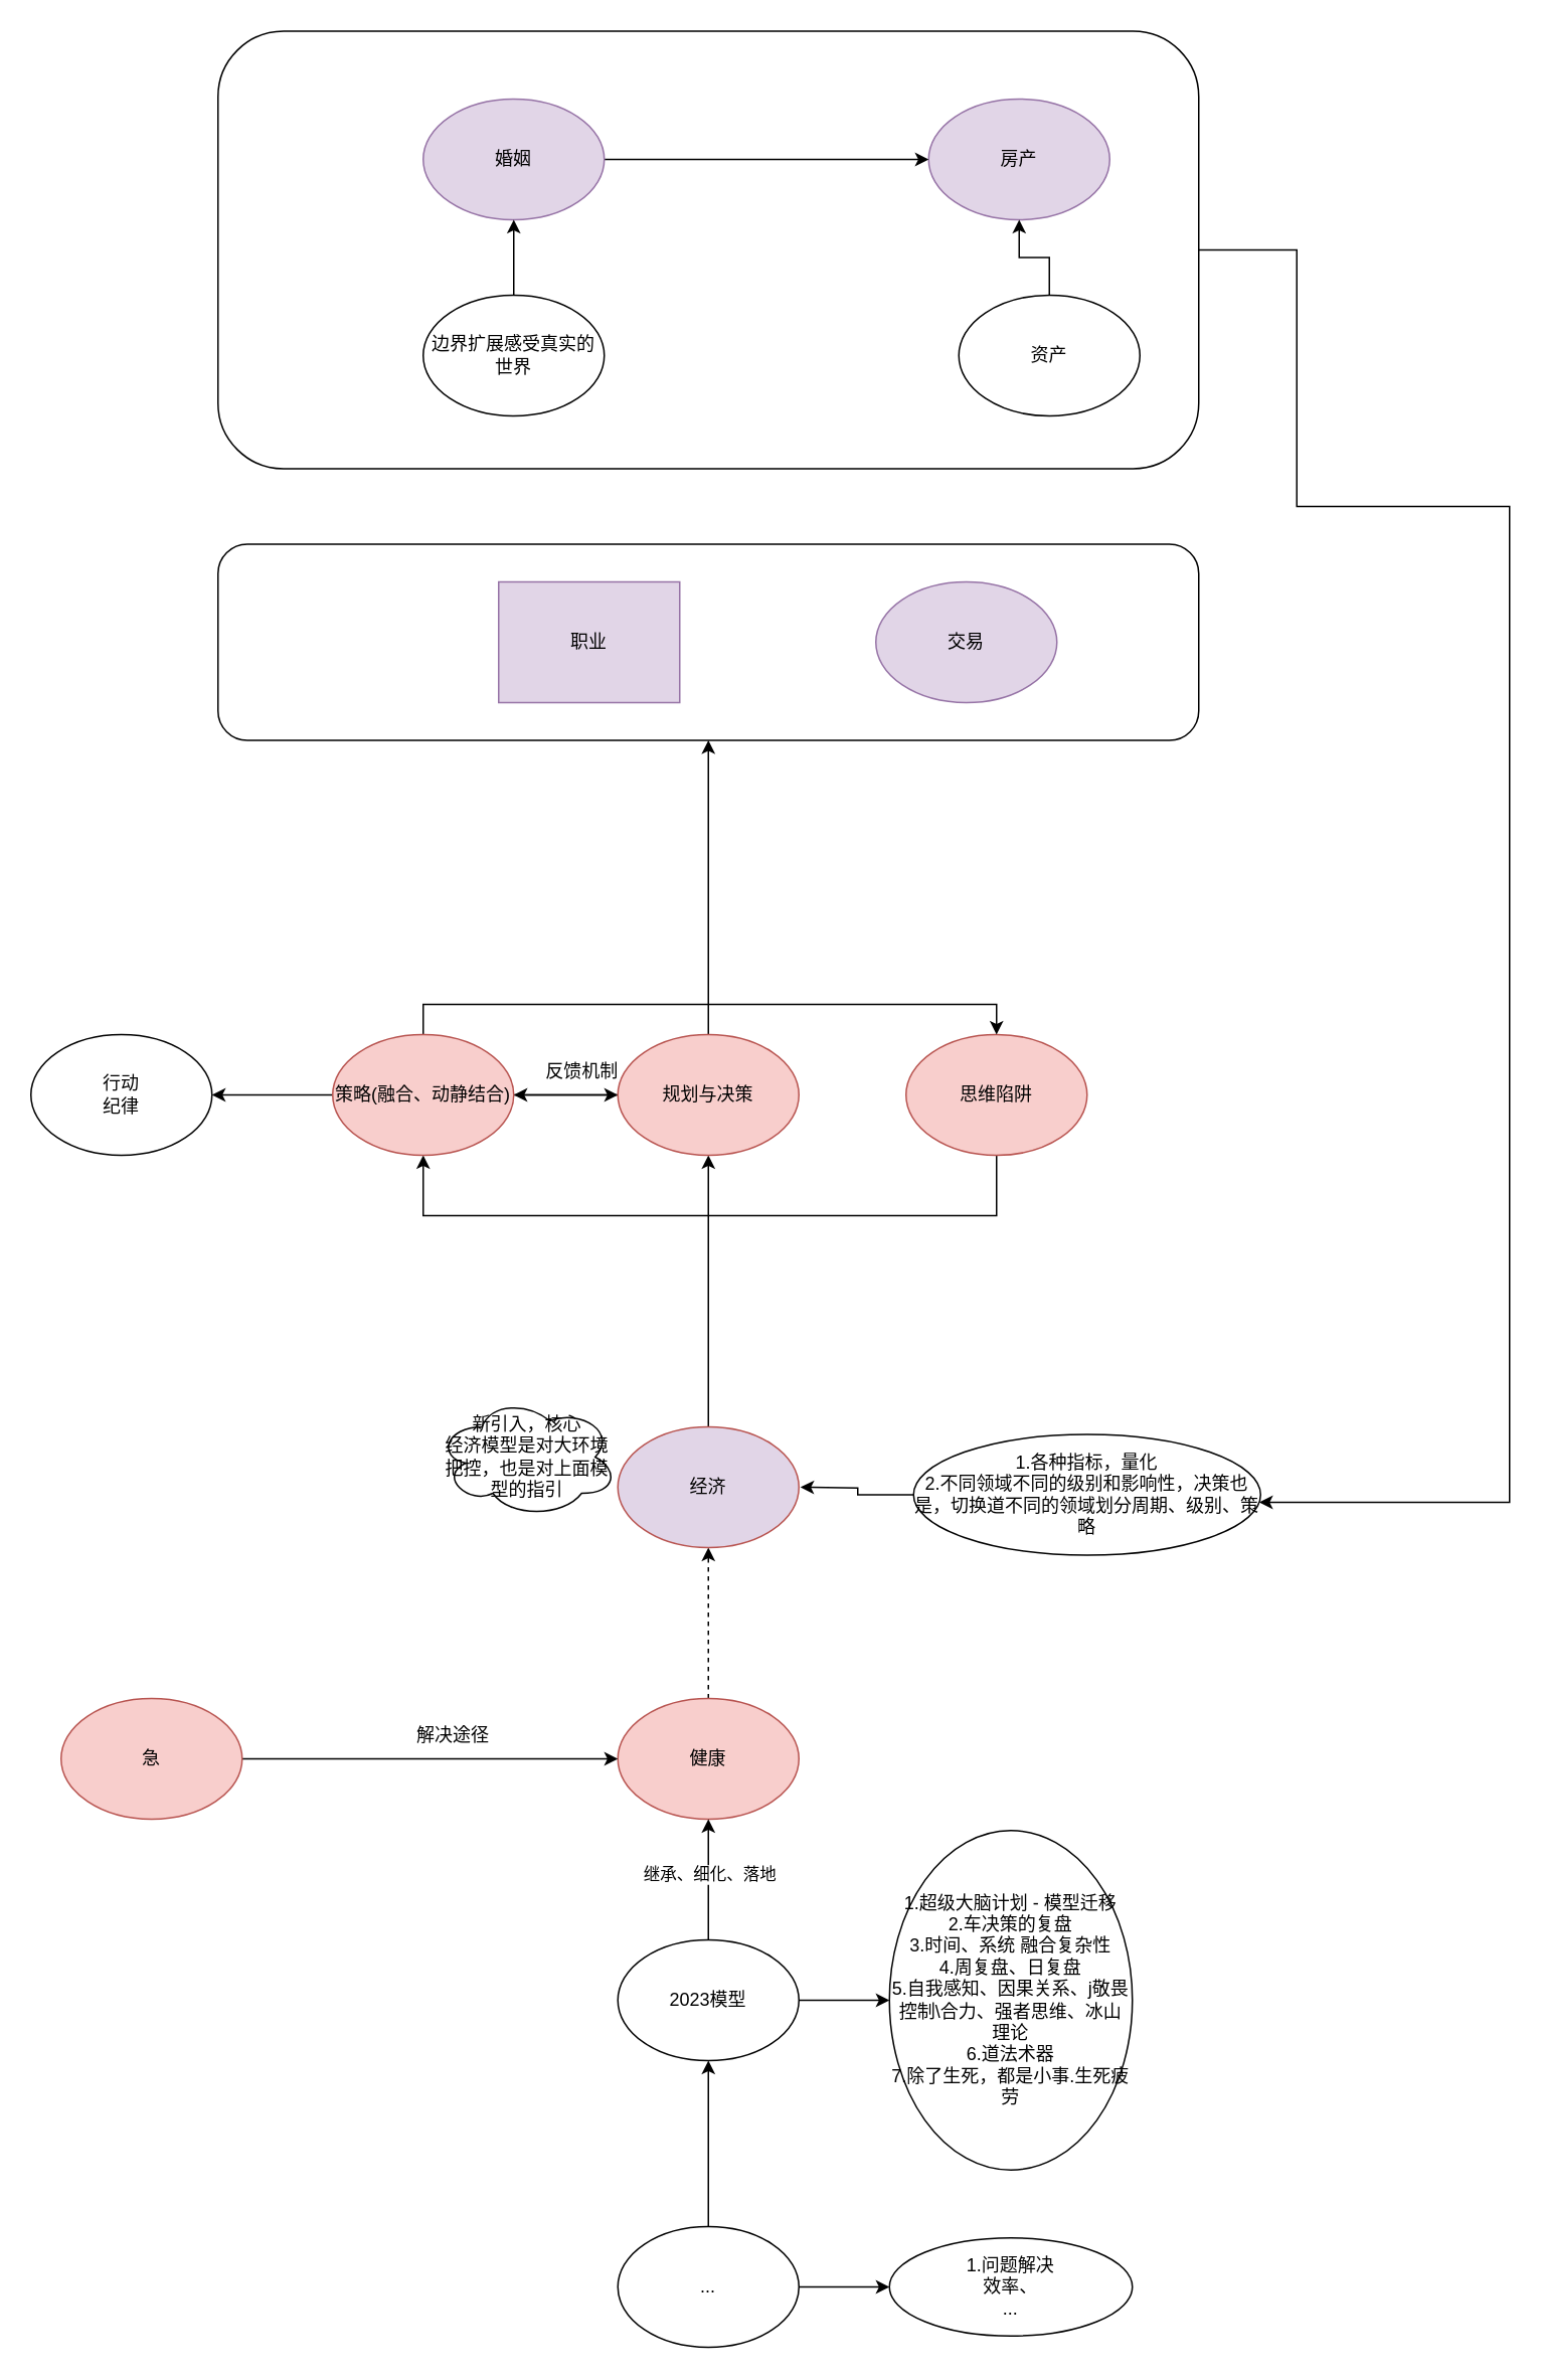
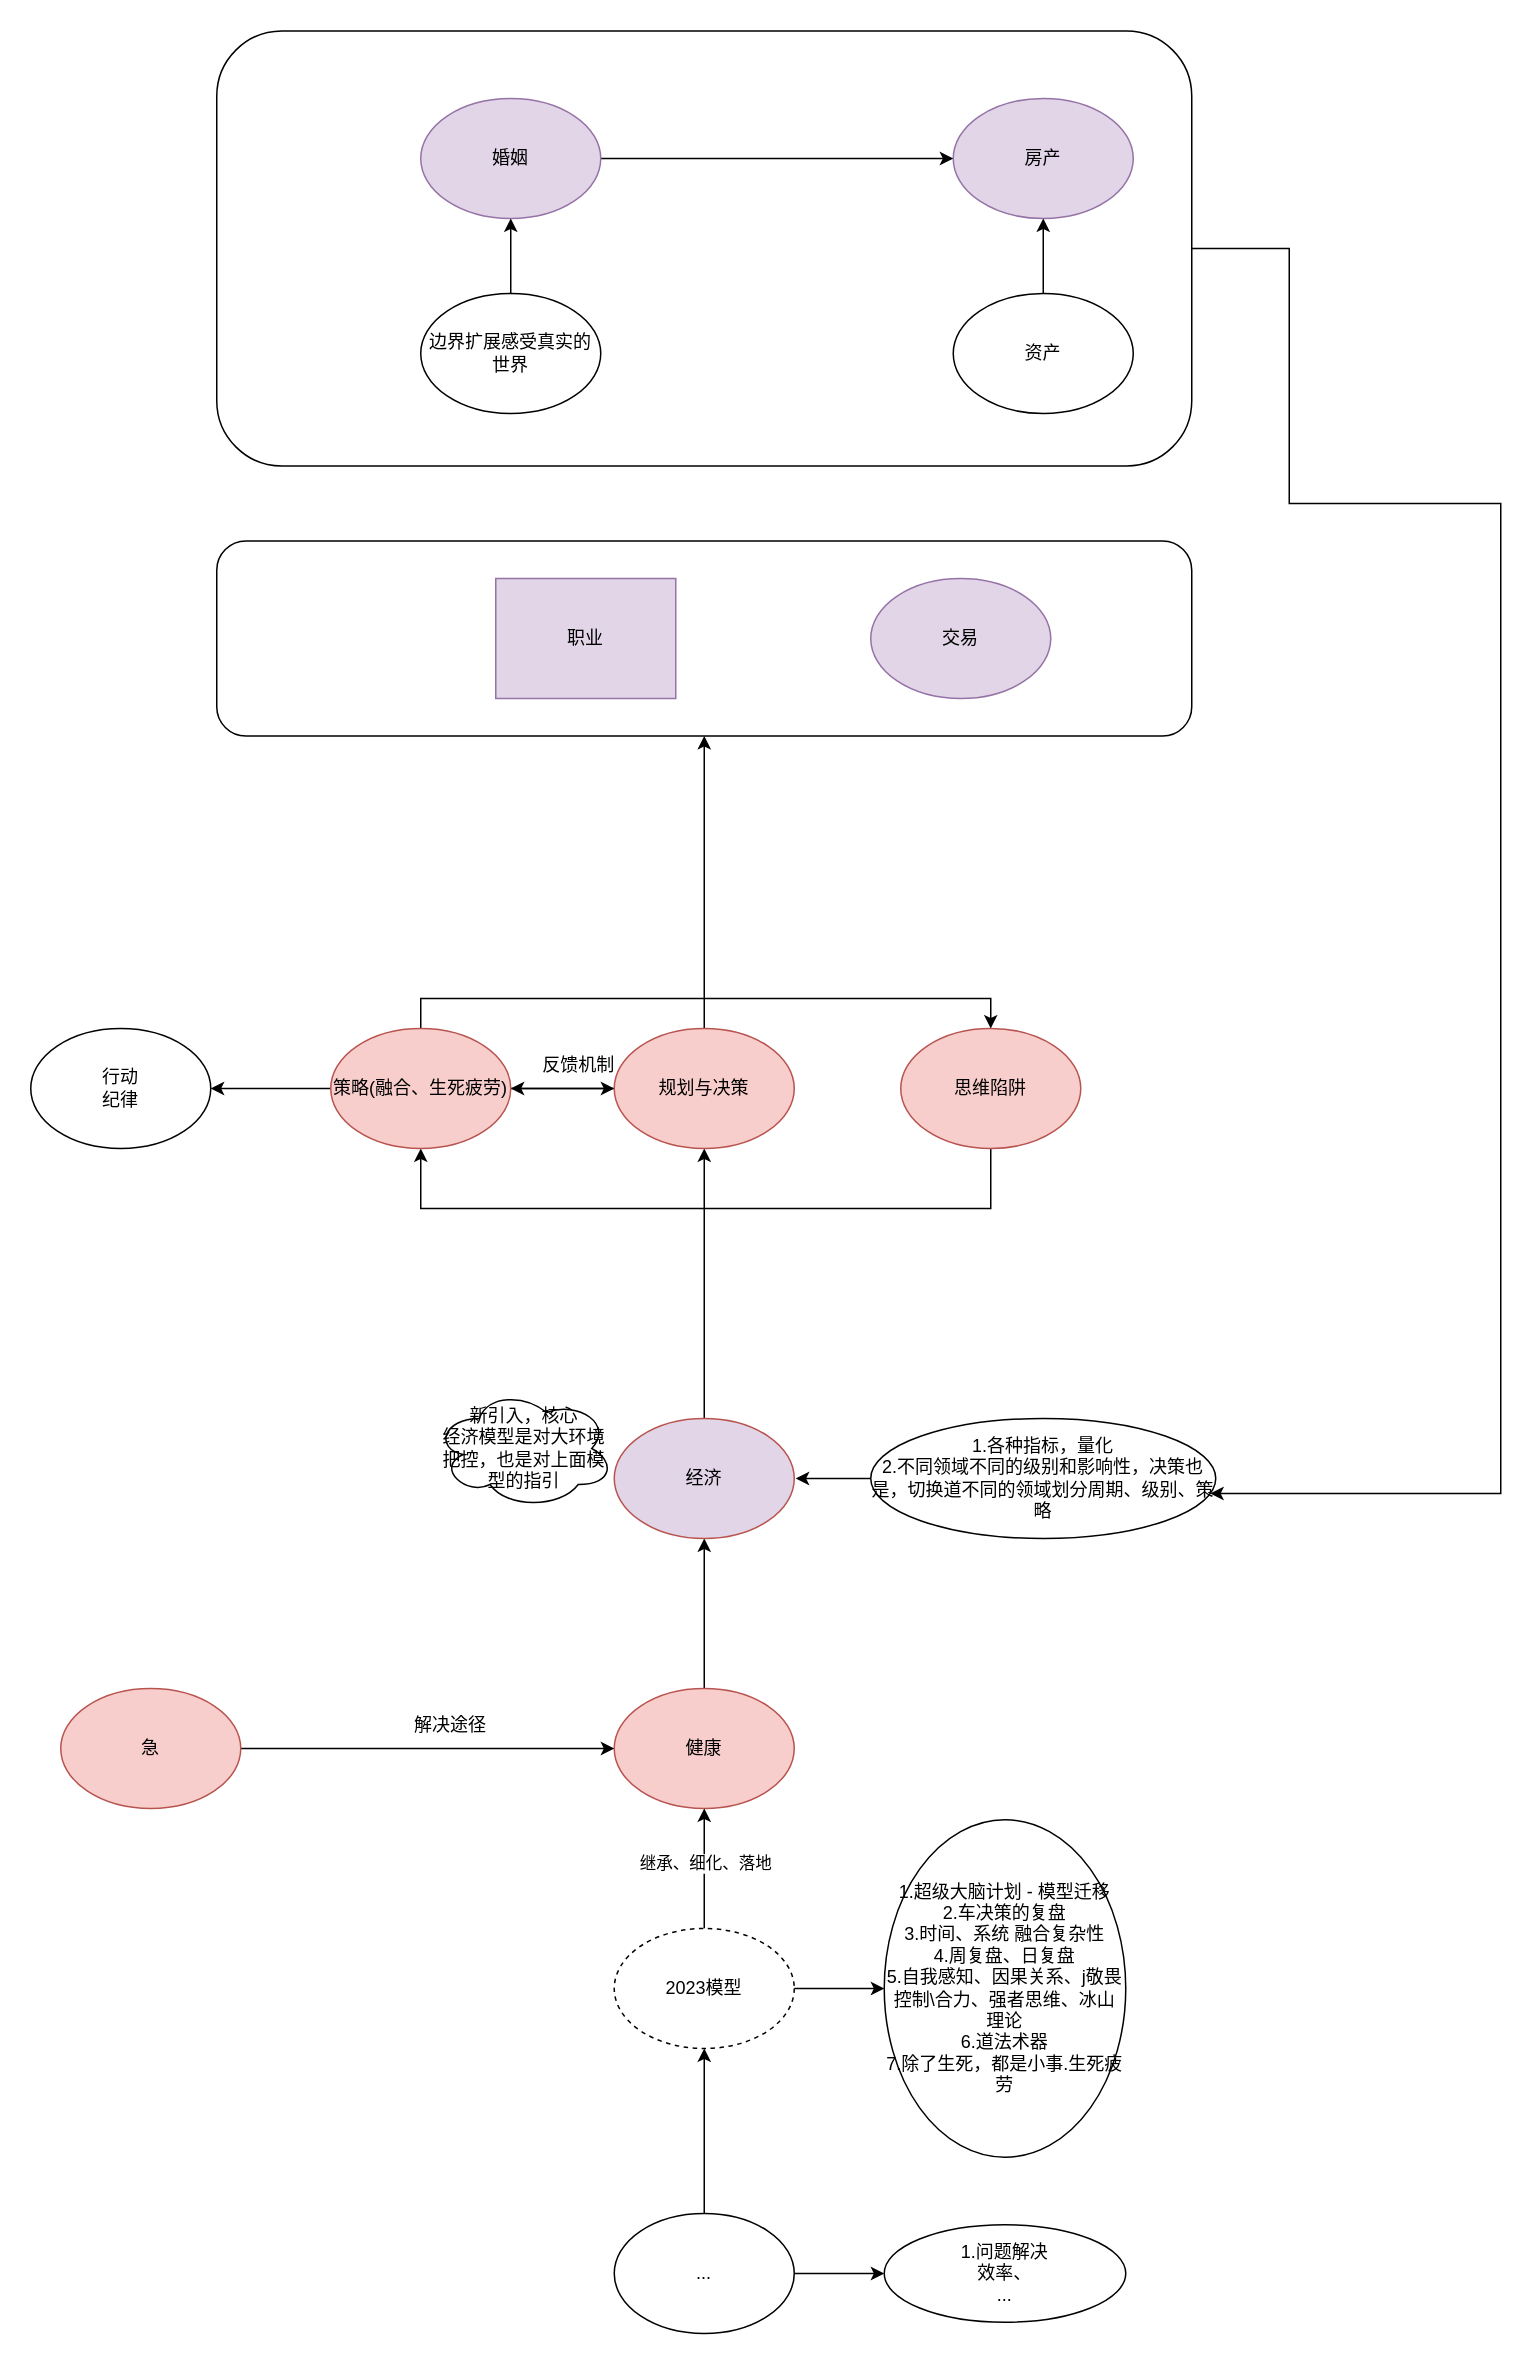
- <mxCell id="14" value="房产" style="ellipse;whiteSpace=wrap;html=1;fillColor=#e1d5e7;strokeColor=#9673a6;" parent="1" vertex="1"><mxGeometry x="615" y="65" width="120" height="80" as="geometry" /></mxCell>
+ <mxCell id="14" value="房产" style="ellipse;whiteSpace=wrap;html=1;fillColor=#e1d5e7;strokeColor=#9673a6;" parent="1" vertex="1"><mxGeometry x="635" y="65" width="120" height="80" as="geometry" /></mxCell>
- <mxCell id="30" value="策略(融合、动静结合)" style="ellipse;whiteSpace=wrap;html=1;fillColor=#f8cecc;strokeColor=#b85450;" parent="1" vertex="1"><mxGeometry x="220" y="685" width="120" height="80" as="geometry" /></mxCell>
+ <mxCell id="30" value="策略(融合、生死疲劳)" style="ellipse;whiteSpace=wrap;html=1;fillColor=#f8cecc;strokeColor=#b85450;" parent="1" vertex="1"><mxGeometry x="220" y="685" width="120" height="80" as="geometry" /></mxCell>
- <mxCell id="26" value="1.各种指标，量化&lt;br&gt;2.不同领域不同的级别和影响性，决策也是，切换道不同的领域划分周期、级别、策略" style="ellipse;whiteSpace=wrap;html=1;" parent="1" vertex="1"><mxGeometry x="605" y="950" width="230" height="80" as="geometry" /></mxCell>
+ <mxCell id="26" value="1.各种指标，量化&lt;br&gt;2.不同领域不同的级别和影响性，决策也是，切换道不同的领域划分周期、级别、策略" style="ellipse;whiteSpace=wrap;html=1;" parent="1" vertex="1"><mxGeometry x="580" y="945" width="230" height="80" as="geometry" /></mxCell>
- <mxCell id="4" style="edgeStyle=orthogonalEdgeStyle;rounded=0;orthogonalLoop=1;jettySize=auto;html=1;exitX=0.5;exitY=0;exitDx=0;exitDy=0;dashed=1;" parent="1" source="5" target="11" edge="1"><mxGeometry relative="1" as="geometry" /></mxCell>
+ <mxCell id="4" style="edgeStyle=orthogonalEdgeStyle;rounded=0;orthogonalLoop=1;jettySize=auto;html=1;exitX=0.5;exitY=0;exitDx=0;exitDy=0;" parent="1" source="5" target="11" edge="1"><mxGeometry relative="1" as="geometry" /></mxCell>
- <mxCell id="9" value="2023模型" style="ellipse;whiteSpace=wrap;html=1;" parent="1" vertex="1"><mxGeometry x="409" y="1285" width="120" height="80" as="geometry" /></mxCell>
+ <mxCell id="9" value="2023模型" style="ellipse;whiteSpace=wrap;html=1;dashed=1;" parent="1" vertex="1"><mxGeometry x="409" y="1285" width="120" height="80" as="geometry" /></mxCell>
